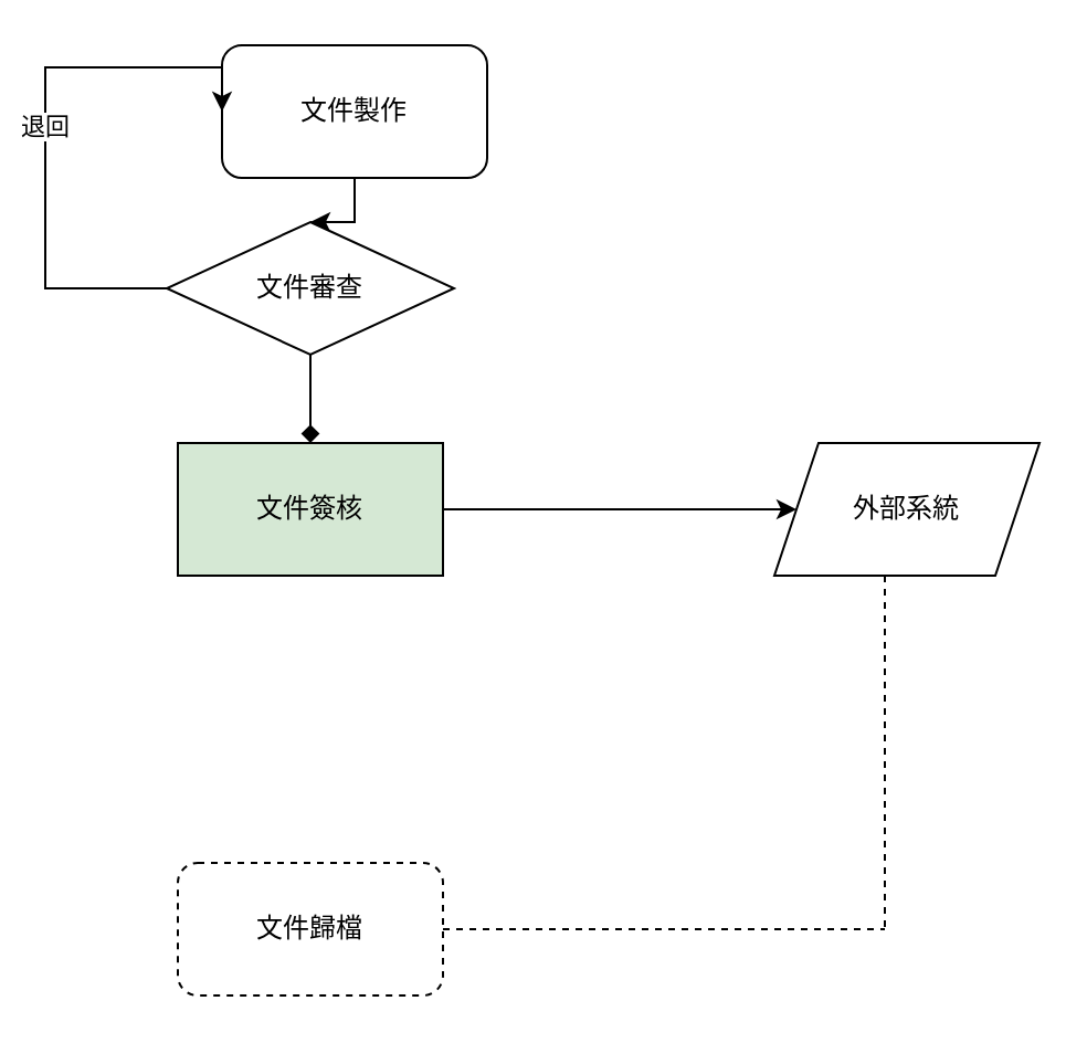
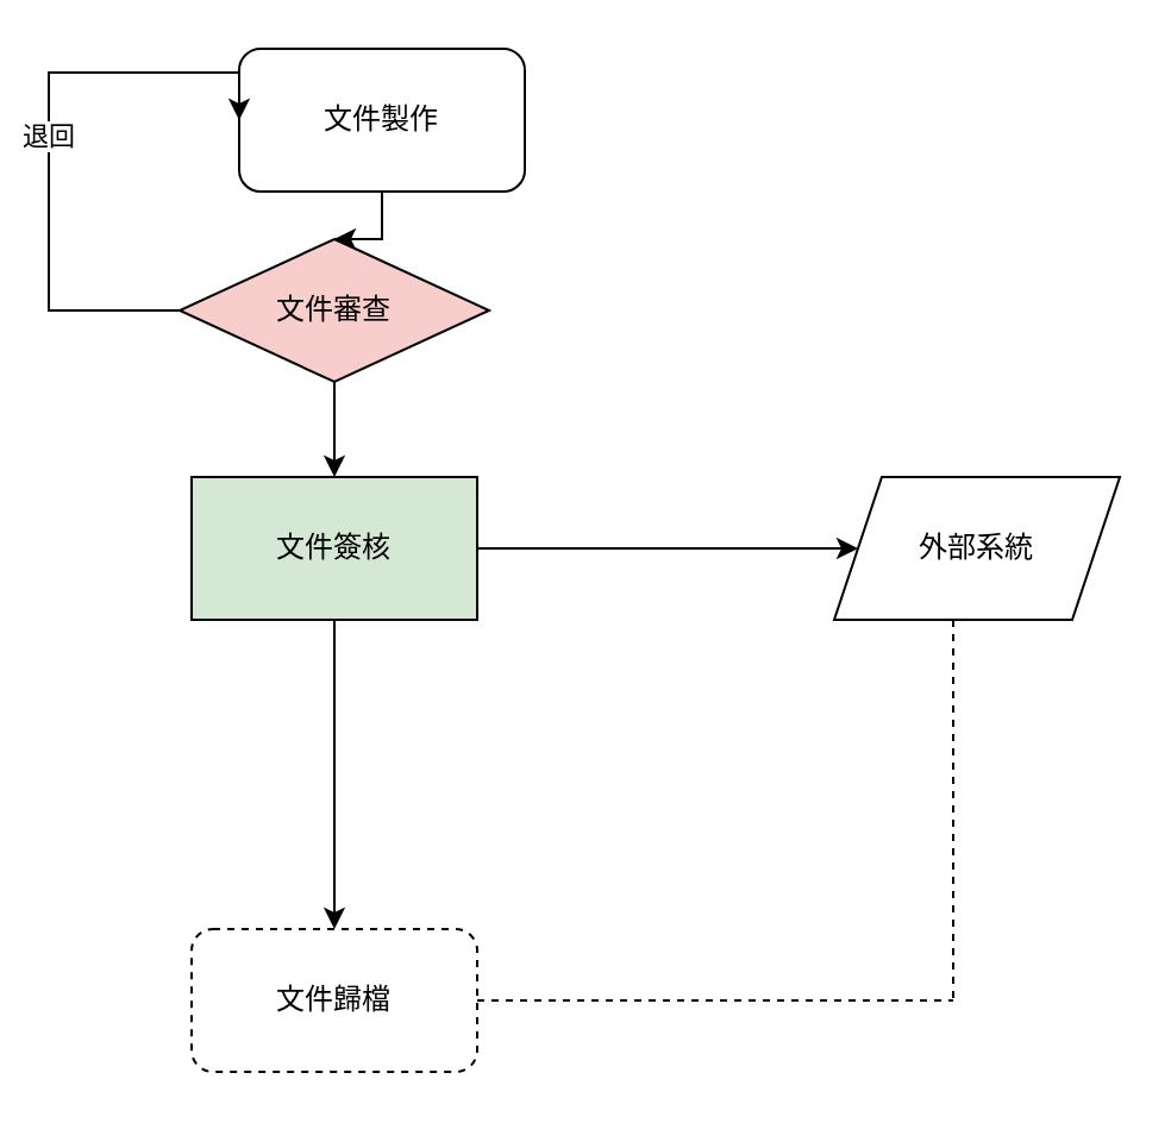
- <mxCell id="10" value="&lt;span&gt;文件審查&lt;/span&gt;" style="rhombus;whiteSpace=wrap;html=1;" vertex="1" parent="1"><mxGeometry x="75" y="100" width="130" height="60" as="geometry" /></mxCell>
+ <mxCell id="10" value="&lt;span&gt;文件審查&lt;/span&gt;" style="rhombus;whiteSpace=wrap;html=1;fillColor=#f8cecc;" vertex="1" parent="1"><mxGeometry x="75" y="100" width="130" height="60" as="geometry" /></mxCell>
- <mxCell id="8" value="" style="edgeStyle=orthogonalEdgeStyle;rounded=0;orthogonalLoop=1;jettySize=auto;html=1;endArrow=diamond;" edge="1" parent="1" source="10" target="6"><mxGeometry relative="1" as="geometry" /></mxCell>
+ <mxCell id="8" value="" style="edgeStyle=orthogonalEdgeStyle;rounded=0;orthogonalLoop=1;jettySize=auto;html=1;" edge="1" parent="1" source="10" target="6"><mxGeometry relative="1" as="geometry" /></mxCell>
+ <mxCell id="4" value="" style="edgeStyle=orthogonalEdgeStyle;rounded=0;orthogonalLoop=1;jettySize=auto;html=1;" edge="1" parent="1" source="6" target="7"><mxGeometry relative="1" as="geometry" /></mxCell>
